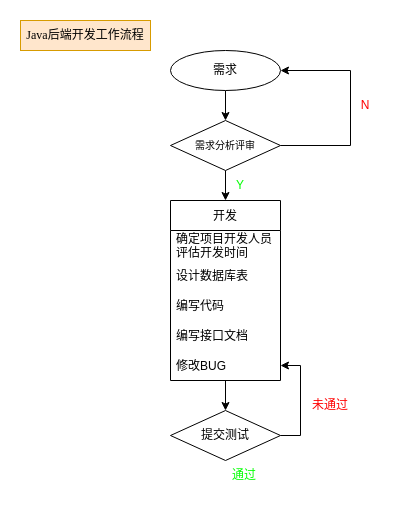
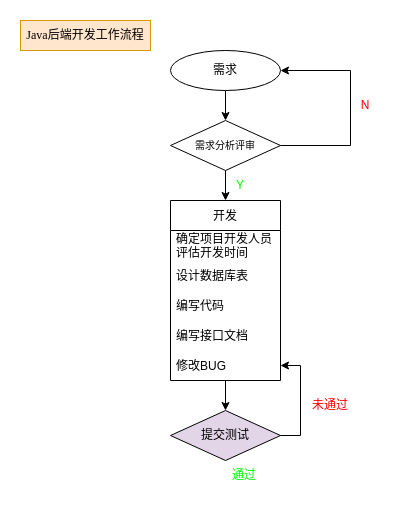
- <mxCell id="10" value="提交测试" style="rhombus;whiteSpace=wrap;html=1;fontColor=#000000;" parent="1" vertex="1"><mxGeometry x="170" y="410" width="110" height="50" as="geometry" /></mxCell>
+ <mxCell id="10" value="提交测试" style="rhombus;whiteSpace=wrap;html=1;fontColor=#000000;fillColor=#e1d5e7;" parent="1" vertex="1"><mxGeometry x="170" y="410" width="110" height="50" as="geometry" /></mxCell>
